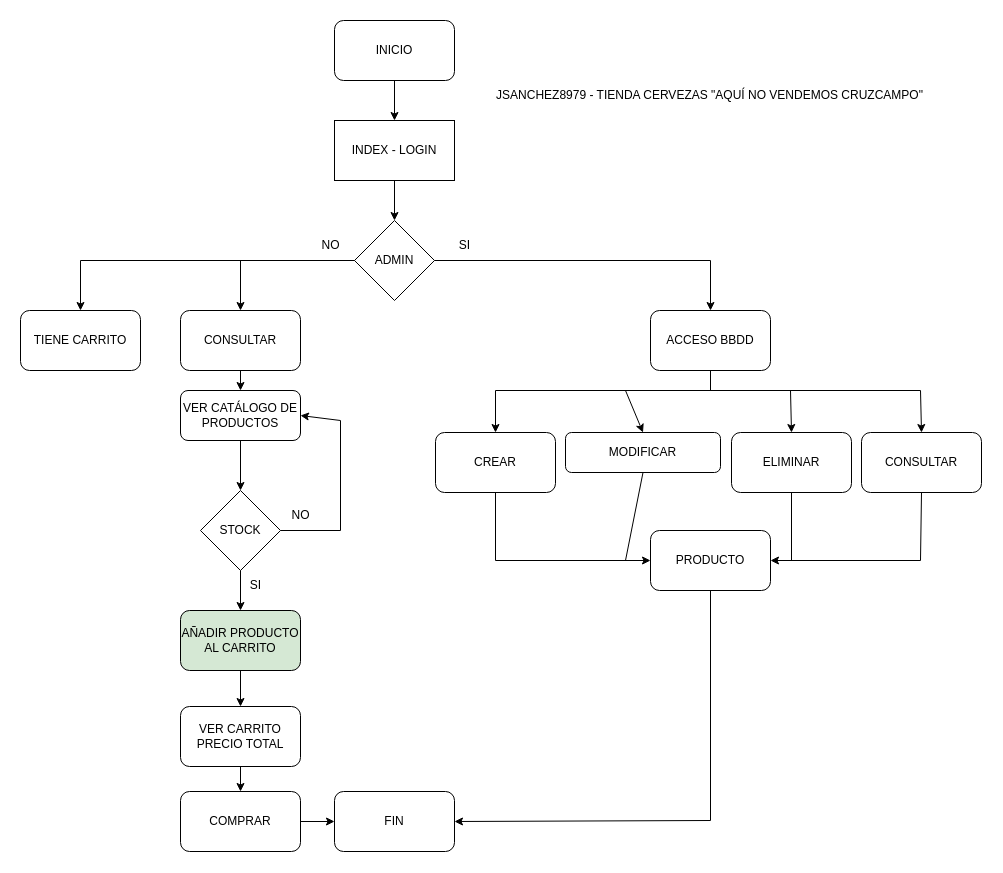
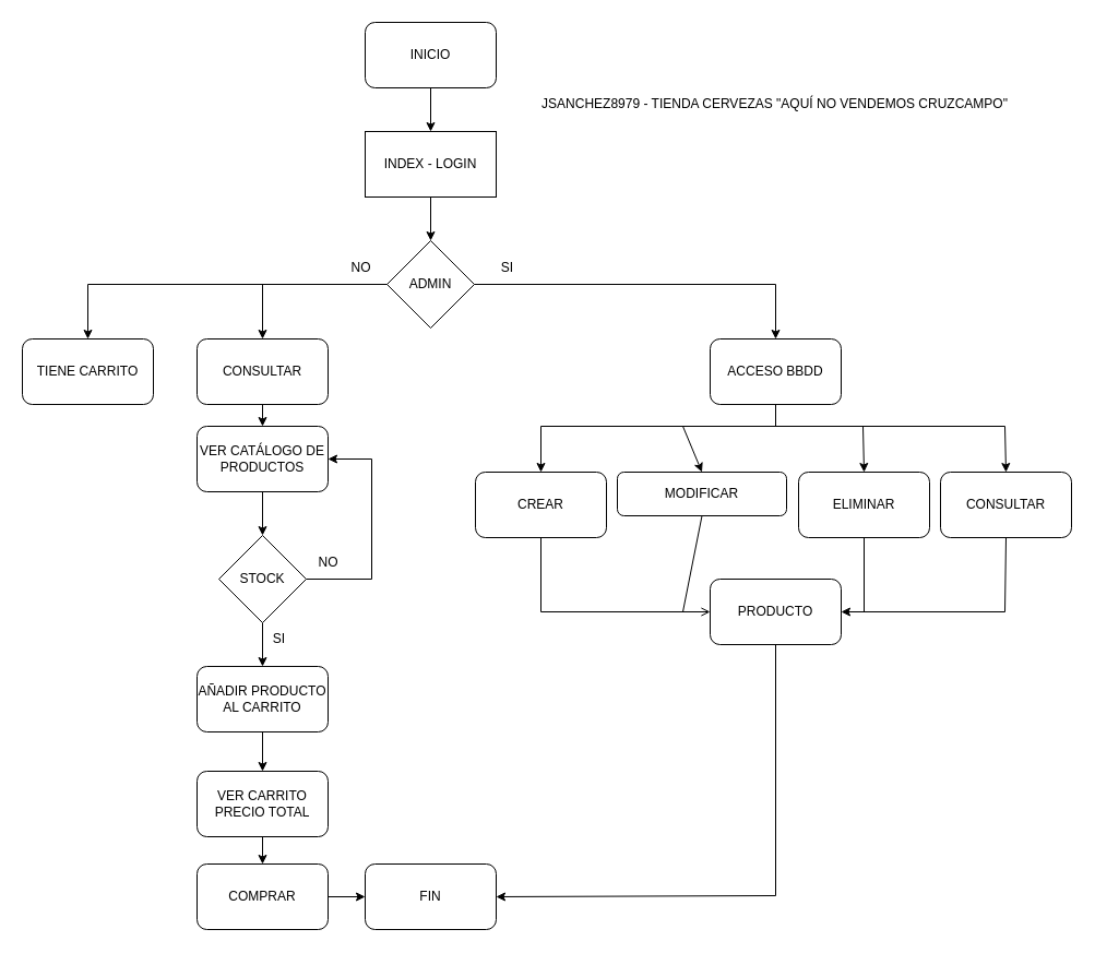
- <mxCell id="11" value="VER CATÁLOGO DE PRODUCTOS" style="rounded=1;whiteSpace=wrap;html=1;" parent="1" vertex="1"><mxGeometry x="180" y="390" width="120" height="50" as="geometry" /></mxCell>
+ <mxCell id="11" value="VER CATÁLOGO DE PRODUCTOS" style="rounded=1;whiteSpace=wrap;html=1;" parent="1" vertex="1"><mxGeometry x="180" y="390" width="120" height="60" as="geometry" /></mxCell>
- <mxCell id="35" value="" style="endArrow=classic;html=1;rounded=0;entryX=0;entryY=0.5;entryDx=0;entryDy=0;exitX=0.5;exitY=1;exitDx=0;exitDy=0;" edge="1" parent="1" source="19" target="25"><mxGeometry width="50" height="50" relative="1" as="geometry"><mxPoint x="370" y="640" as="sourcePoint" /><mxPoint x="420" y="590" as="targetPoint" /><Array as="points"><mxPoint x="495" y="560" /></Array></mxGeometry></mxCell>
+ <mxCell id="35" value="" style="endArrow=open;html=1;rounded=0;entryX=0;entryY=0.5;entryDx=0;entryDy=0;exitX=0.5;exitY=1;exitDx=0;exitDy=0;" edge="1" parent="1" source="19" target="25"><mxGeometry width="50" height="50" relative="1" as="geometry"><mxPoint x="370" y="640" as="sourcePoint" /><mxPoint x="420" y="590" as="targetPoint" /><Array as="points"><mxPoint x="495" y="560" /></Array></mxGeometry></mxCell>
- <mxCell id="12" value="AÑADIR PRODUCTO AL CARRITO" style="rounded=1;whiteSpace=wrap;html=1;fillColor=#d5e8d4;" parent="1" vertex="1"><mxGeometry x="180" y="610" width="120" height="60" as="geometry" /></mxCell>
+ <mxCell id="12" value="AÑADIR PRODUCTO AL CARRITO" style="rounded=1;whiteSpace=wrap;html=1;" parent="1" vertex="1"><mxGeometry x="180" y="610" width="120" height="60" as="geometry" /></mxCell>
